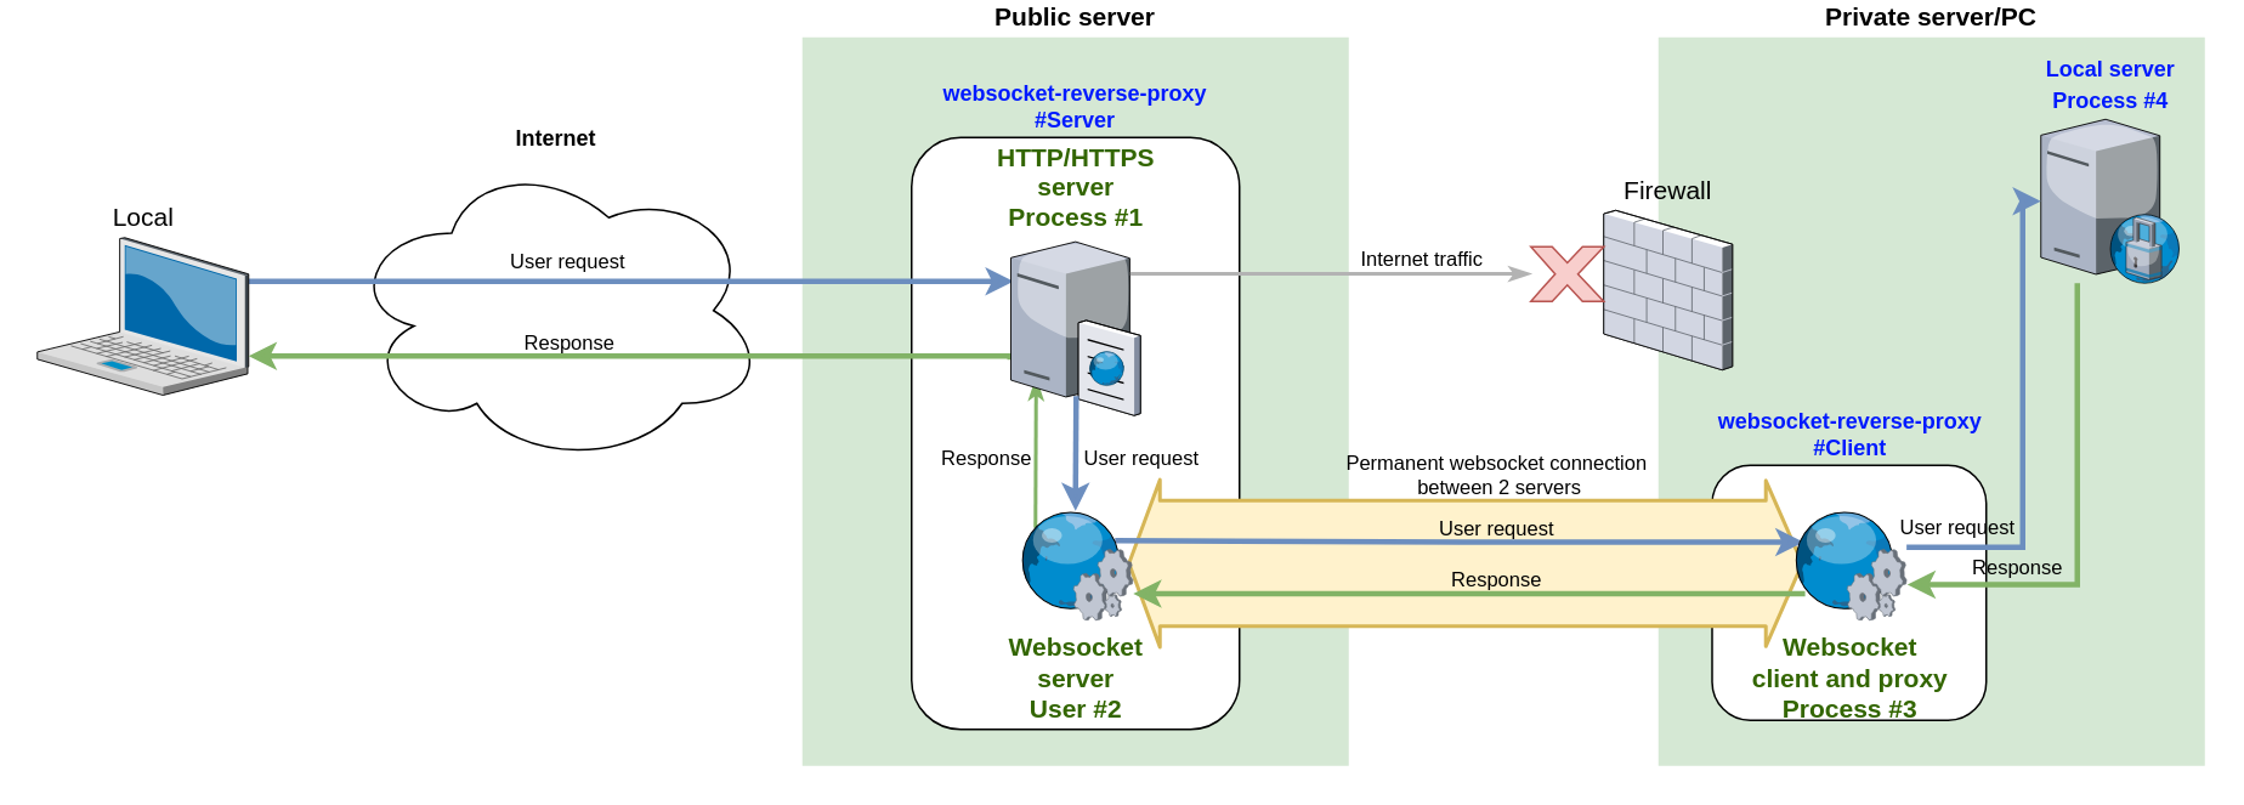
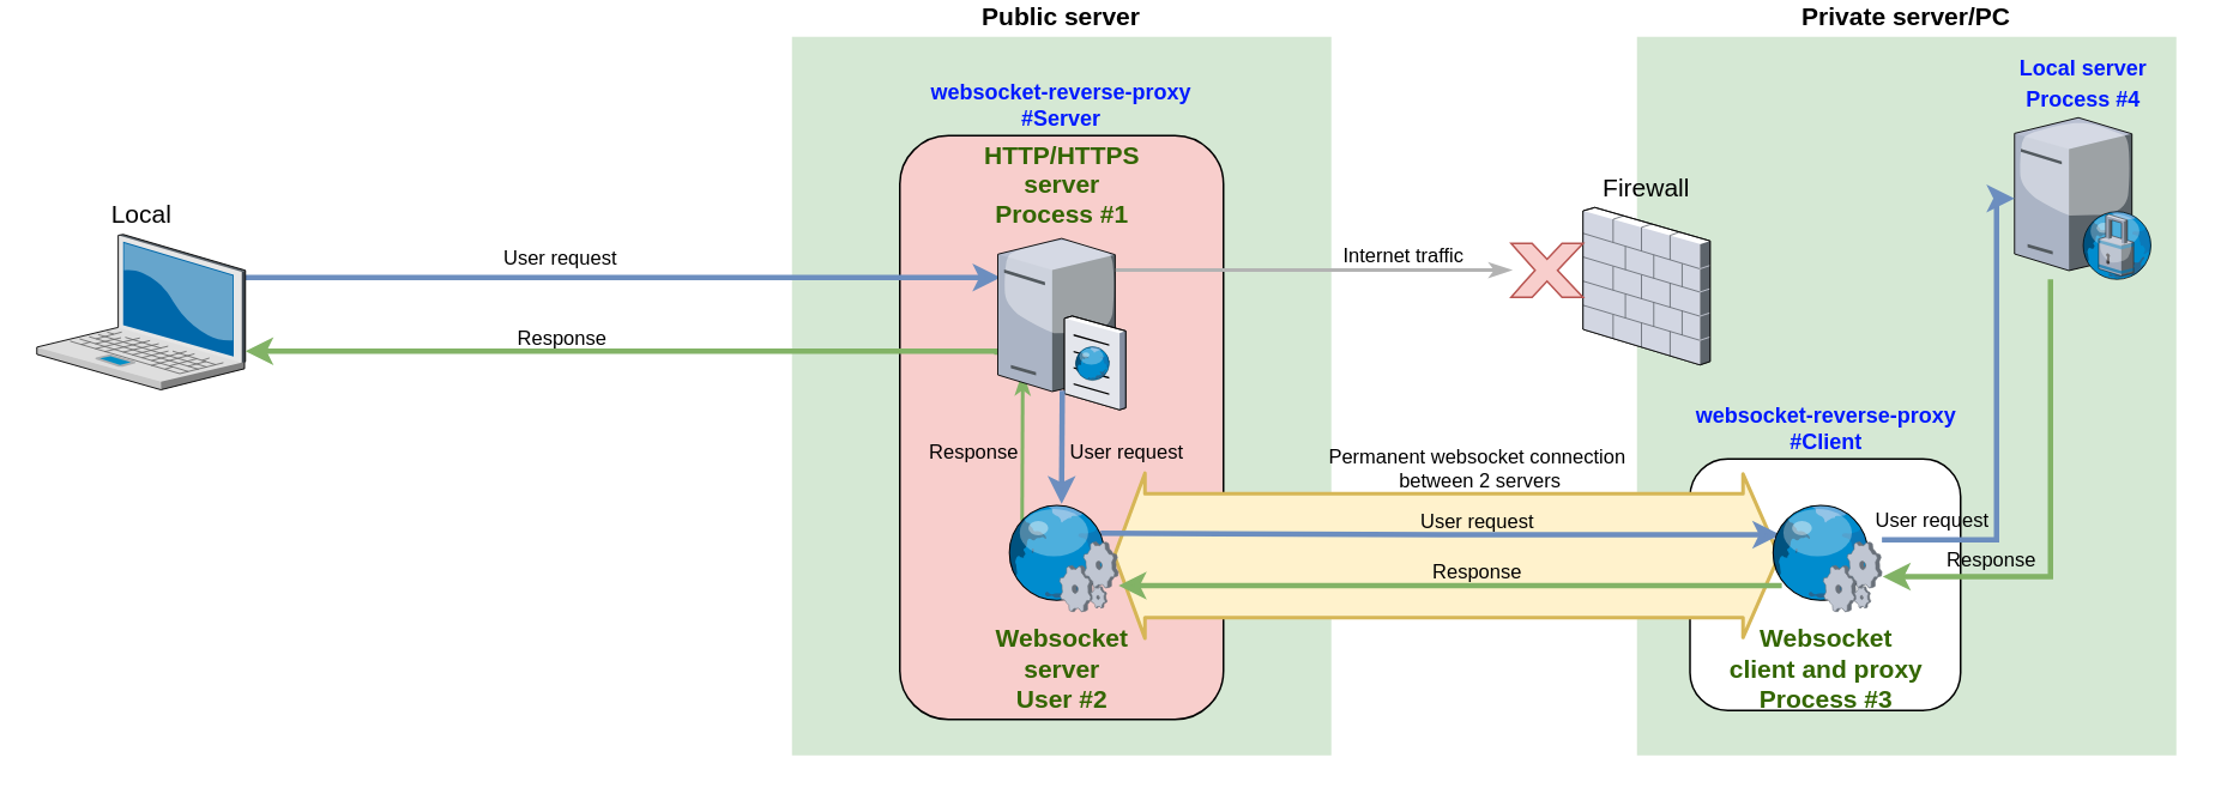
- <mxCell id="2" value="&lt;font color=&quot;#000000&quot;&gt;&lt;b&gt;Internet&lt;/b&gt;&lt;/font&gt;" style="ellipse;shape=cloud;whiteSpace=wrap;html=1;labelBackgroundColor=none;fontColor=#B3B3B3;labelPosition=center;verticalLabelPosition=top;align=center;verticalAlign=bottom;" vertex="1" parent="1"><mxGeometry x="190" y="85" width="230" height="170" as="geometry" /></mxCell>
- <mxCell id="6" value="&lt;font color=&quot;#001aff&quot;&gt;&lt;b&gt;websocket-reverse-proxy&lt;br&gt;#Server&lt;br&gt;&lt;/b&gt;&lt;/font&gt;" style="rounded=1;whiteSpace=wrap;html=1;labelPosition=center;verticalLabelPosition=top;align=center;verticalAlign=bottom;" parent="1" vertex="1"><mxGeometry x="500" y="75" width="180" height="325" as="geometry" /></mxCell>
+ <mxCell id="6" value="&lt;font color=&quot;#001aff&quot;&gt;&lt;b&gt;websocket-reverse-proxy&lt;br&gt;#Server&lt;br&gt;&lt;/b&gt;&lt;/font&gt;" style="rounded=1;whiteSpace=wrap;html=1;labelPosition=center;verticalLabelPosition=top;align=center;verticalAlign=bottom;fillColor=#f8cecc;" parent="1" vertex="1"><mxGeometry x="500" y="75" width="180" height="325" as="geometry" /></mxCell>
